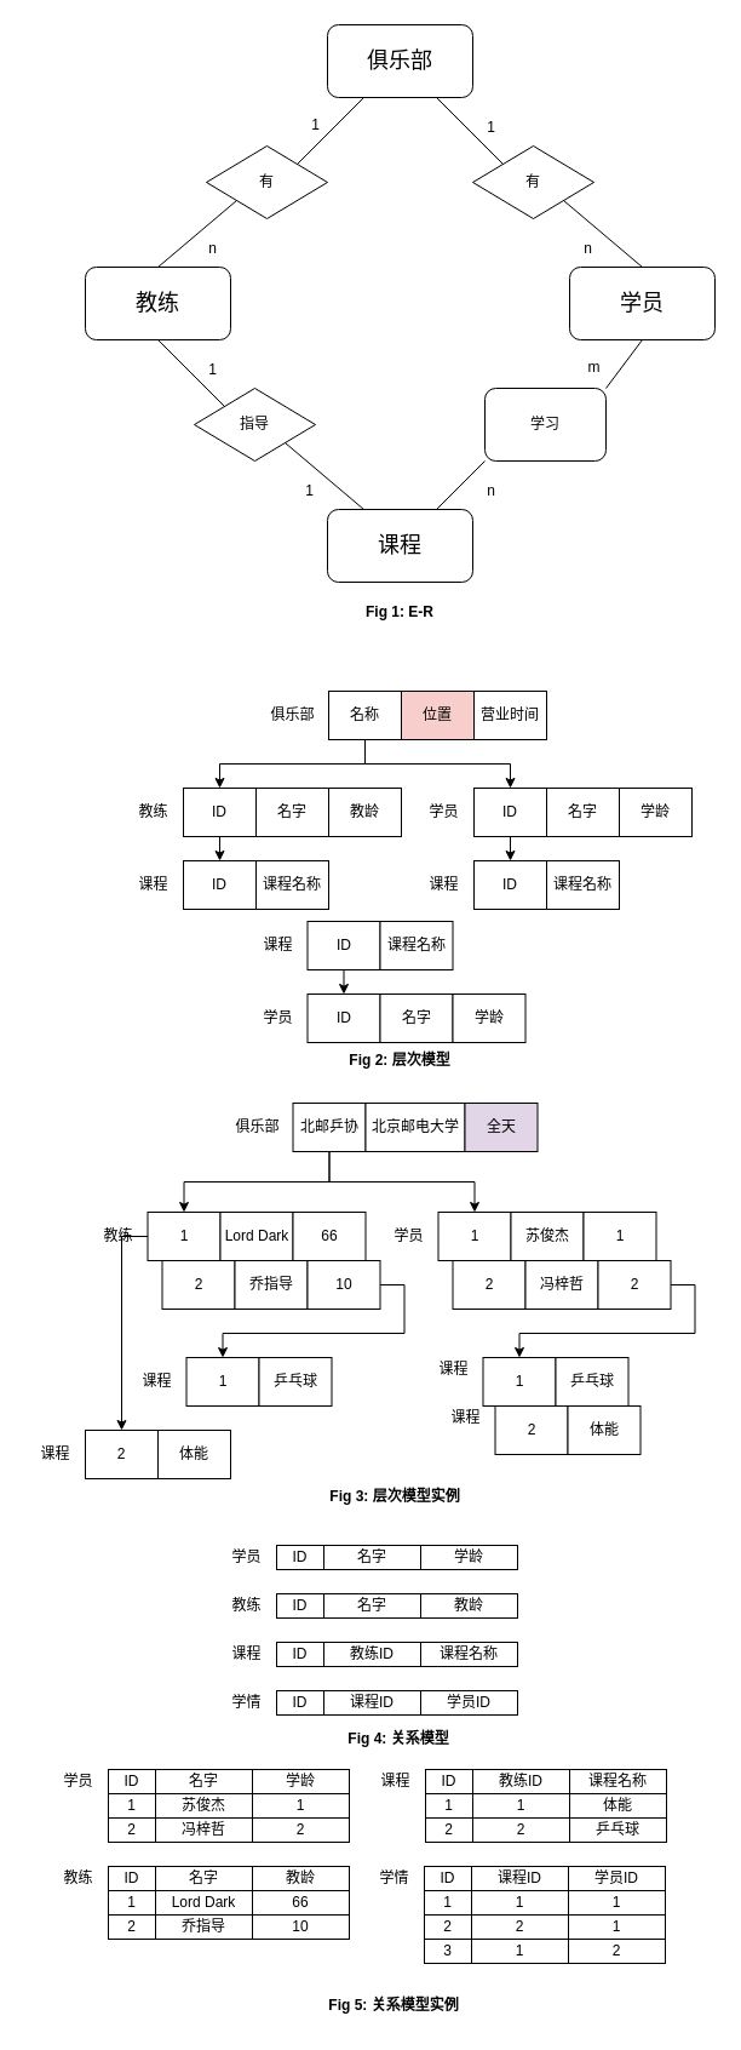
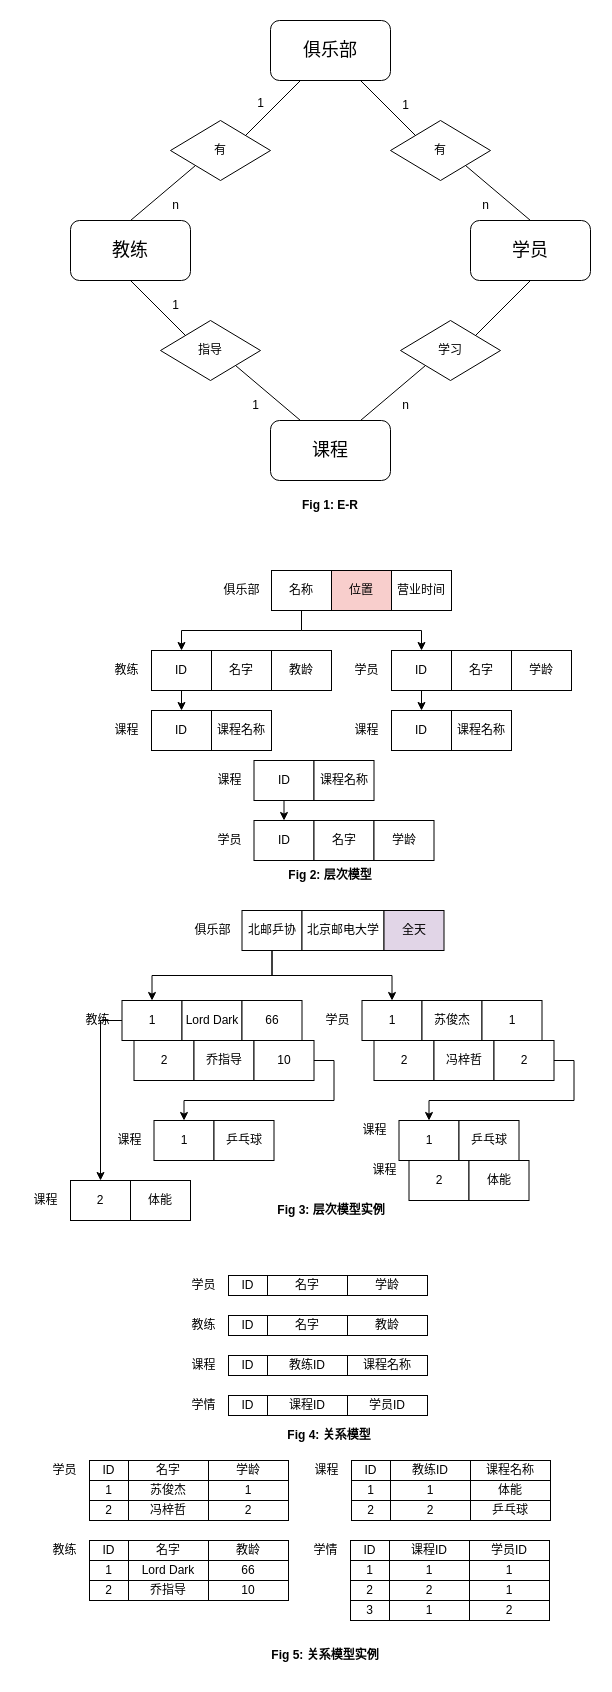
- <mxCell id="75" value="m" style="text;html=1;align=center;verticalAlign=middle;resizable=0;points=[];autosize=1;strokeColor=none;fillColor=none;" vertex="1" parent="1"><mxGeometry x="475" y="288" width="30" height="30" as="geometry" /></mxCell>
- <mxCell id="72" value="学习" style="whiteSpace=wrap;html=1;rounded=1;" vertex="1" parent="1"><mxGeometry x="400" y="320" width="100" height="60" as="geometry" /></mxCell>
+ <mxCell id="72" value="学习" style="rhombus;whiteSpace=wrap;html=1;" vertex="1" parent="1"><mxGeometry x="400" y="320" width="100" height="60" as="geometry" /></mxCell>
- <mxCell id="65" value="&lt;b&gt;Fig 3: 层次模型实例&lt;/b&gt;" style="text;html=1;align=center;verticalAlign=middle;whiteSpace=wrap;rounded=0;" vertex="1" parent="1"><mxGeometry x="271" y="1220" width="110" height="30" as="geometry" /></mxCell>
+ <mxCell id="65" value="&lt;b&gt;Fig 3: 层次模型实例&lt;/b&gt;" style="text;html=1;align=center;verticalAlign=middle;whiteSpace=wrap;rounded=0;" vertex="1" parent="1"><mxGeometry x="276" y="1195" width="110" height="30" as="geometry" /></mxCell>
